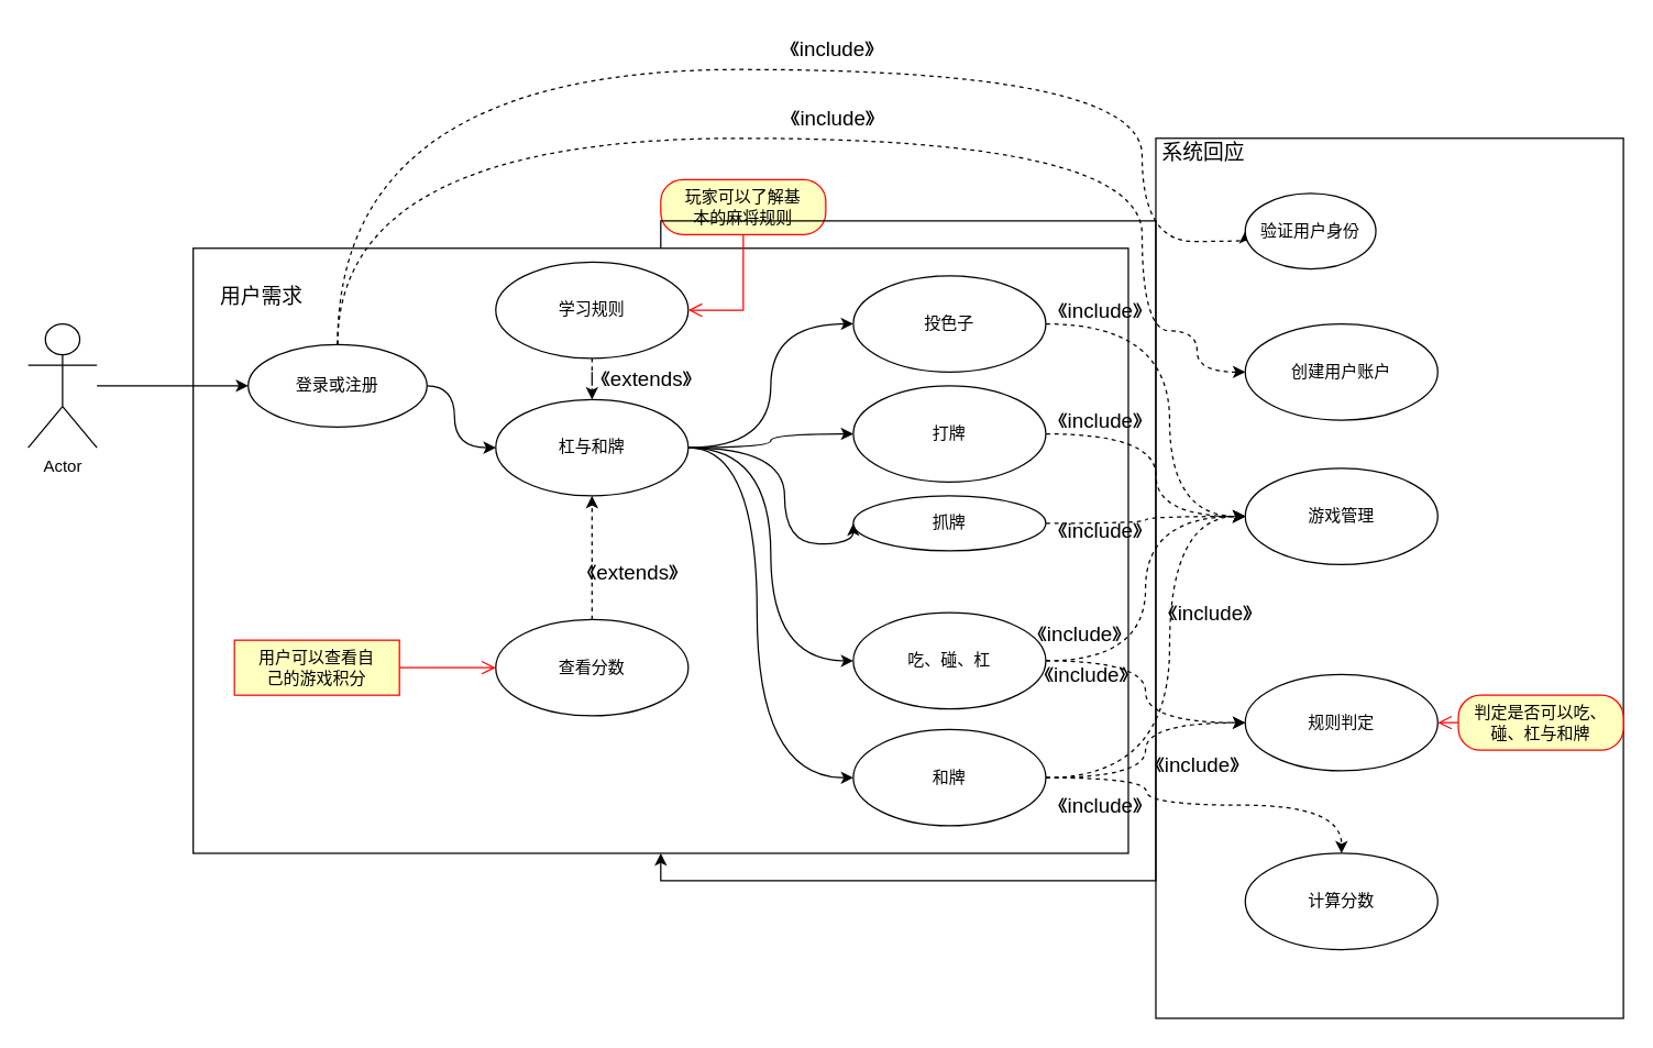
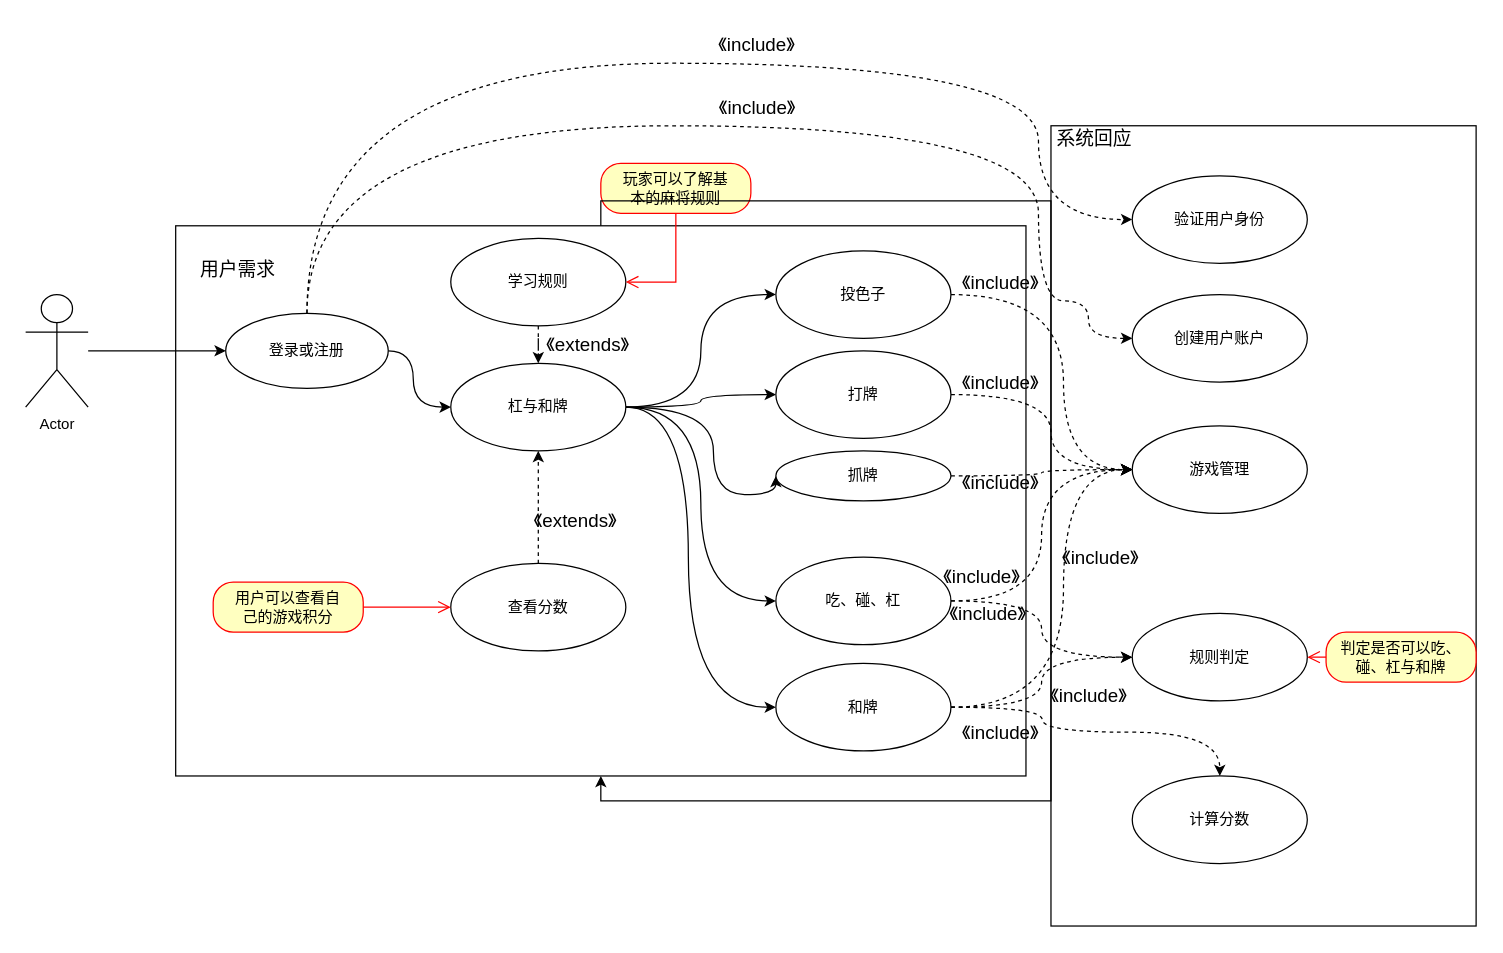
- <mxCell id="39" value="验证用户身份" style="ellipse;whiteSpace=wrap;html=1;" vertex="1" parent="1"><mxGeometry x="905" y="140" width="95" height="55" as="geometry" /></mxCell>
+ <mxCell id="39" value="验证用户身份" style="ellipse;whiteSpace=wrap;html=1;" vertex="1" parent="1"><mxGeometry x="905" y="140" width="140" height="70" as="geometry" /></mxCell>
- <mxCell id="60" value="用户可以查看自&lt;div&gt;己的游戏积分&lt;/div&gt;" style="whiteSpace=wrap;html=1;arcSize=40;fontColor=#000000;fillColor=#ffffc0;strokeColor=#ff0000;rounded=0;" vertex="1" parent="1"><mxGeometry x="170" y="465" width="120" height="40" as="geometry" /></mxCell>
+ <mxCell id="60" value="用户可以查看自&lt;div&gt;己的游戏积分&lt;/div&gt;" style="rounded=1;whiteSpace=wrap;html=1;arcSize=40;fontColor=#000000;fillColor=#ffffc0;strokeColor=#ff0000;" vertex="1" parent="1"><mxGeometry x="170" y="465" width="120" height="40" as="geometry" /></mxCell>
